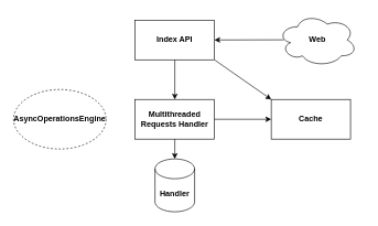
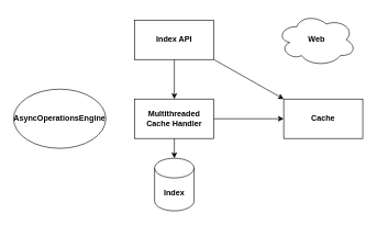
- <mxCell id="7" value="" style="endArrow=classic;html=1;rounded=0;entryX=1;entryY=0.5;entryDx=0;entryDy=0;exitX=0.077;exitY=0.497;exitDx=0;exitDy=0;exitPerimeter=0;" edge="1" parent="1" source="2" target="6"><mxGeometry width="50" height="50" relative="1" as="geometry"><mxPoint x="390" y="90" as="sourcePoint" /><mxPoint x="370" y="220" as="targetPoint" /></mxGeometry></mxCell>
- <mxCell id="12" value="&lt;b&gt;AsyncOperationsEngine&lt;/b&gt;" style="ellipse;whiteSpace=wrap;html=1;dashed=1;" vertex="1" parent="1"><mxGeometry x="20" y="135" width="140" height="90" as="geometry" /></mxCell>
+ <mxCell id="12" value="&lt;b&gt;AsyncOperationsEngine&lt;/b&gt;" style="ellipse;whiteSpace=wrap;html=1;" vertex="1" parent="1"><mxGeometry x="20" y="135" width="140" height="90" as="geometry" /></mxCell>
- <mxCell id="5" value="&lt;b&gt;Multithreaded Requests Handler&lt;/b&gt;" style="rounded=0;whiteSpace=wrap;html=1;" vertex="1" parent="1"><mxGeometry x="204" y="150" width="120" height="60" as="geometry" /></mxCell>
+ <mxCell id="5" value="&lt;b&gt;Multithreaded Cache Handler&lt;/b&gt;" style="rounded=0;whiteSpace=wrap;html=1;" vertex="1" parent="1"><mxGeometry x="204" y="150" width="120" height="60" as="geometry" /></mxCell>
- <mxCell id="4" value="&lt;b&gt;Cache&lt;/b&gt;" style="rounded=0;whiteSpace=wrap;html=1;" vertex="1" parent="1"><mxGeometry x="410" y="150" width="120" height="60" as="geometry" /></mxCell>
+ <mxCell id="4" value="&lt;b&gt;Cache&lt;/b&gt;" style="rounded=0;whiteSpace=wrap;html=1;" vertex="1" parent="1"><mxGeometry x="430" y="150" width="120" height="60" as="geometry" /></mxCell>
- <mxCell id="3" value="&lt;b&gt;Handler&lt;/b&gt;" style="shape=cylinder3;whiteSpace=wrap;html=1;boundedLbl=1;backgroundOutline=1;size=15;" vertex="1" parent="1"><mxGeometry x="234" y="240" width="60" height="80" as="geometry" /></mxCell>
+ <mxCell id="3" value="&lt;b&gt;Index&lt;/b&gt;" style="shape=cylinder3;whiteSpace=wrap;html=1;boundedLbl=1;backgroundOutline=1;size=15;" vertex="1" parent="1"><mxGeometry x="234" y="240" width="60" height="80" as="geometry" /></mxCell>
